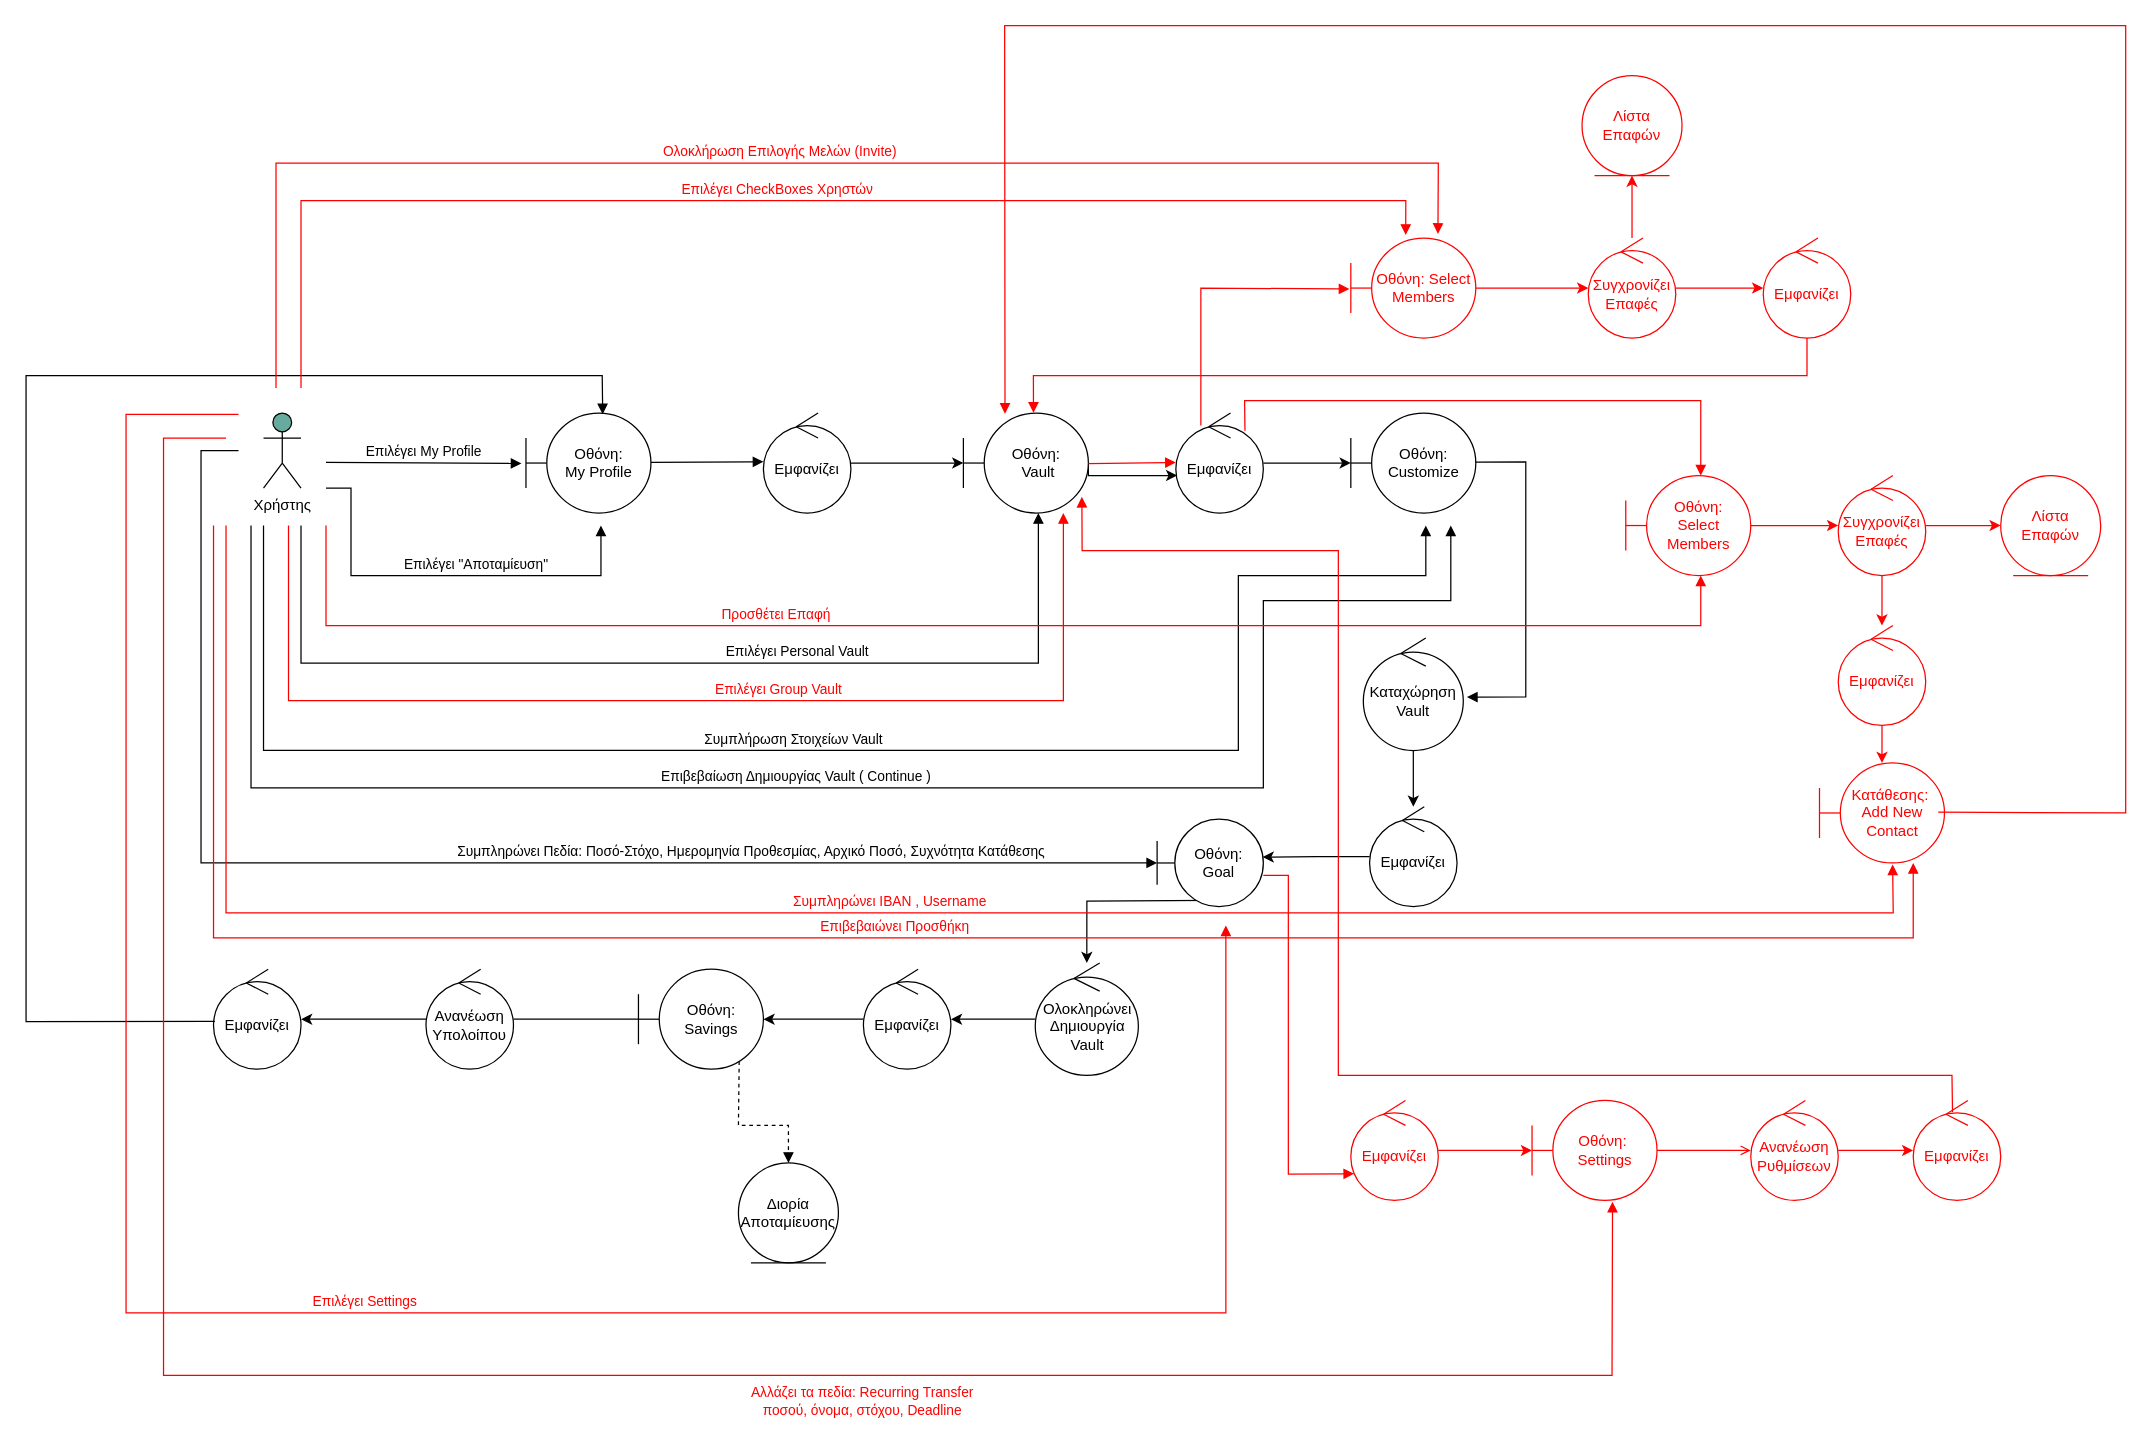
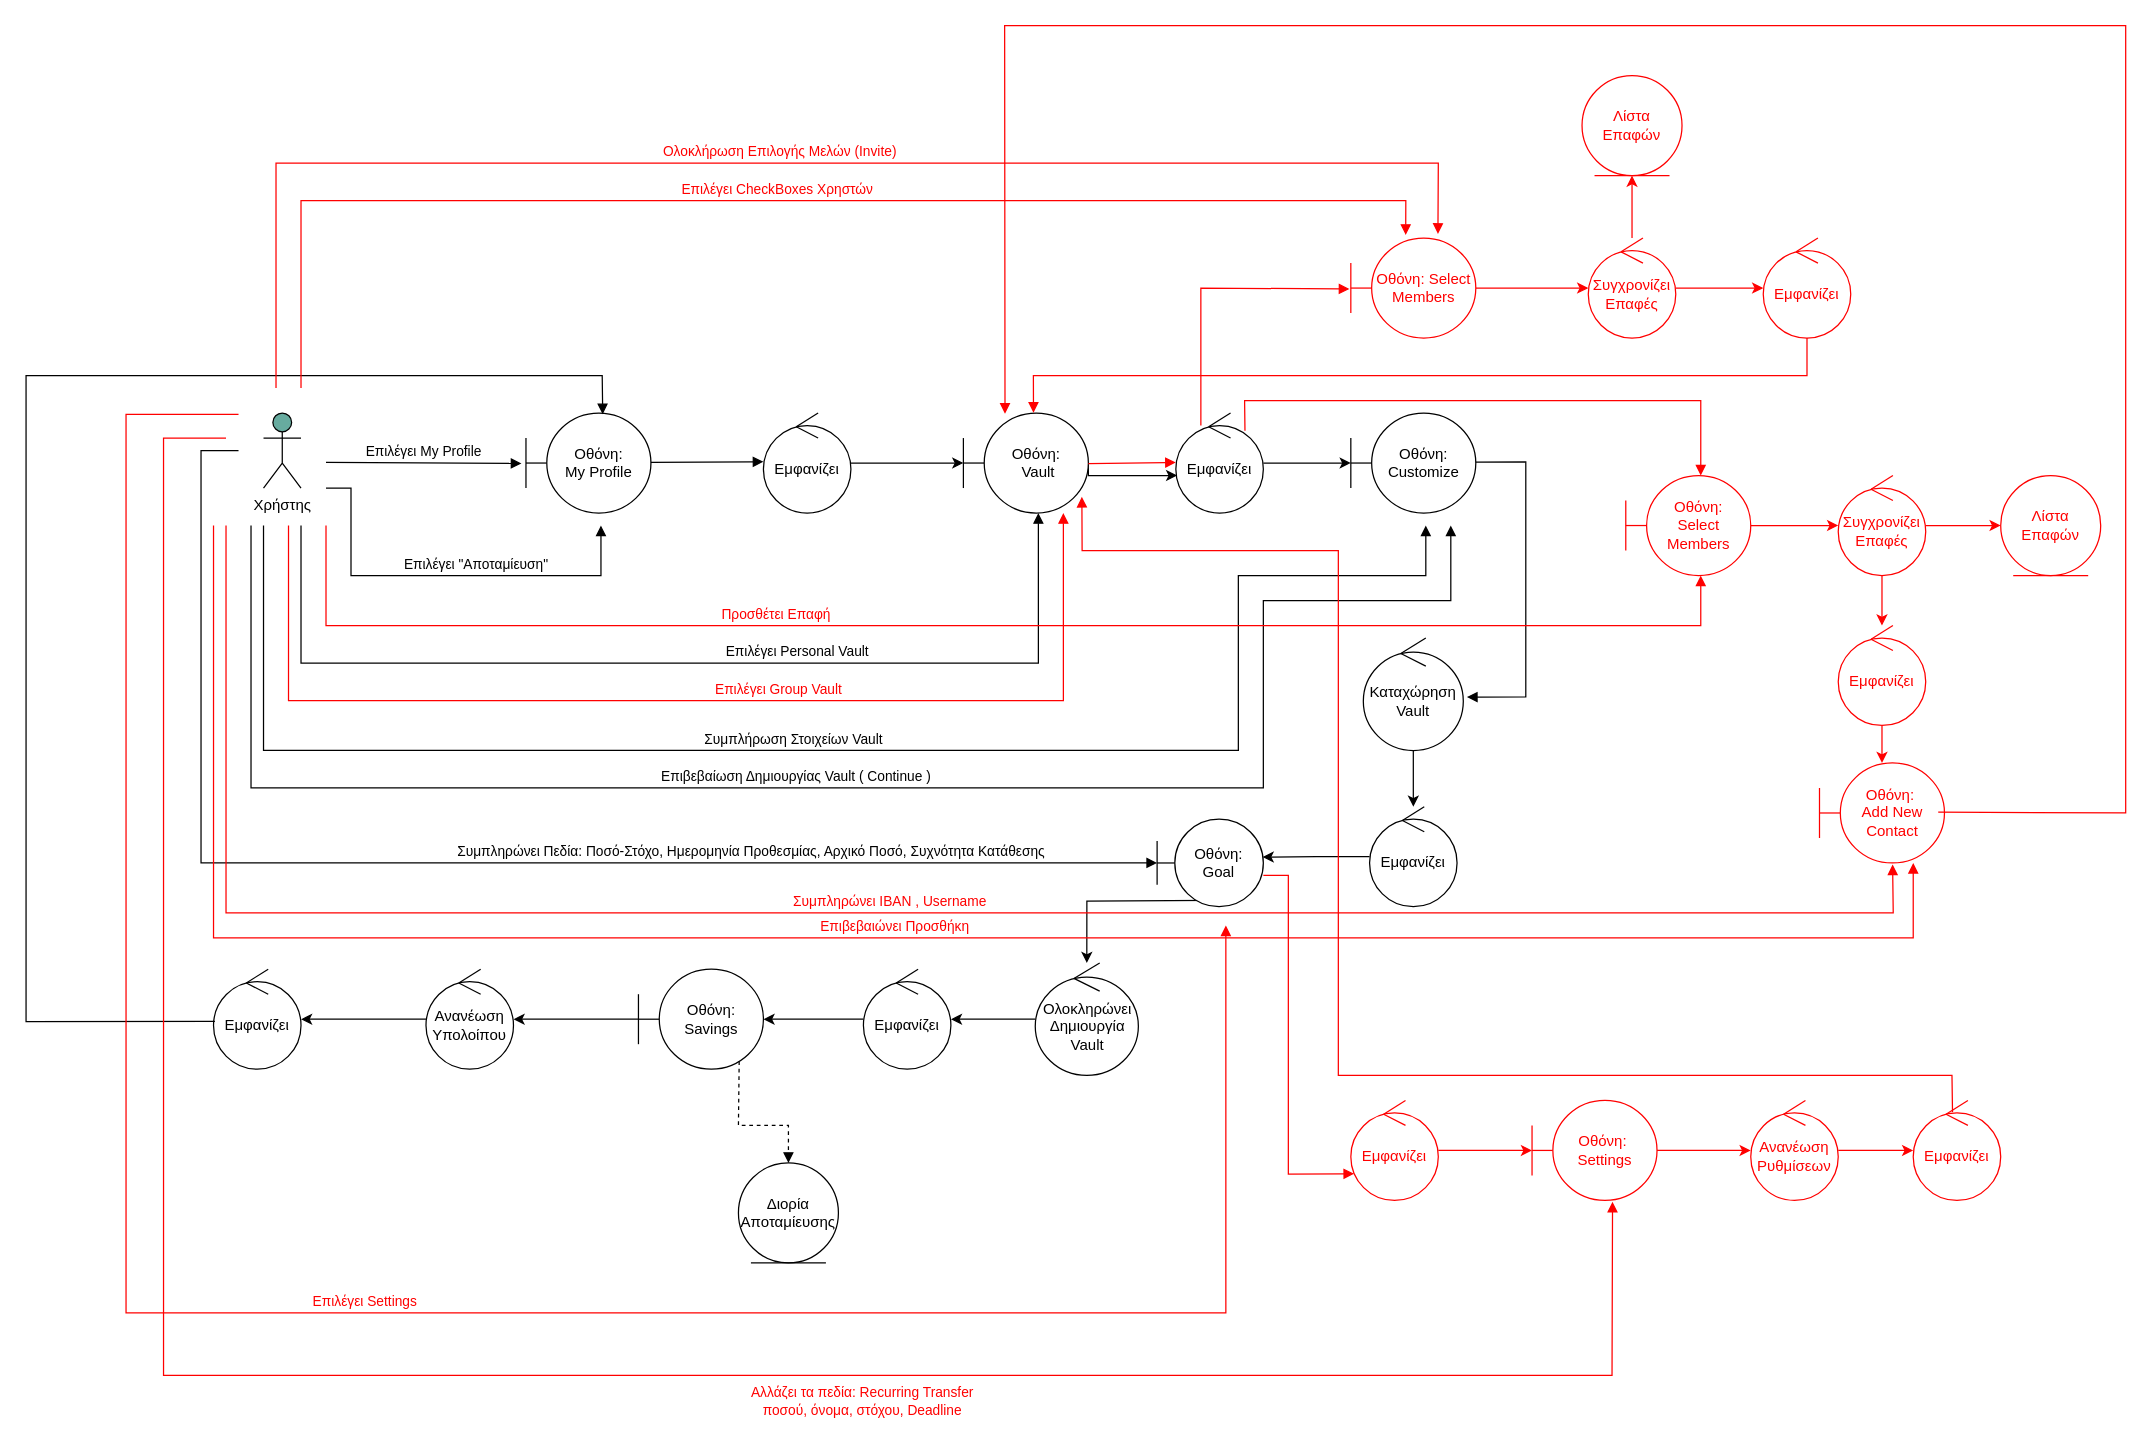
- <mxCell id="60" value="&lt;font color=&quot;#ff0000&quot;&gt;Κατάθεσης:&amp;nbsp;&lt;br&gt;Add New Contact&lt;br&gt;&lt;/font&gt;" style="shape=umlBoundary;whiteSpace=wrap;html=1;strokeColor=#FF0000;" parent="1" vertex="1"><mxGeometry x="1455" y="610" width="100" height="80" as="geometry" /></mxCell>
+ <mxCell id="60" value="&lt;font color=&quot;#ff0000&quot;&gt;Οθόνη:&amp;nbsp;&lt;br&gt;Add New Contact&lt;br&gt;&lt;/font&gt;" style="shape=umlBoundary;whiteSpace=wrap;html=1;strokeColor=#FF0000;" parent="1" vertex="1"><mxGeometry x="1455" y="610" width="100" height="80" as="geometry" /></mxCell>
- <mxCell id="29" value="" style="edgeStyle=orthogonalEdgeStyle;rounded=0;orthogonalLoop=1;jettySize=auto;html=1;endArrow=none;" parent="1" source="30" target="34" edge="1"><mxGeometry relative="1" as="geometry" /></mxCell>
+ <mxCell id="29" value="" style="edgeStyle=orthogonalEdgeStyle;rounded=0;orthogonalLoop=1;jettySize=auto;html=1;" parent="1" source="30" target="34" edge="1"><mxGeometry relative="1" as="geometry" /></mxCell>
- <mxCell id="67" value="" style="edgeStyle=orthogonalEdgeStyle;rounded=0;orthogonalLoop=1;jettySize=auto;html=1;fontColor=#FF0000;strokeColor=#FF0000;endArrow=open;" parent="1" source="68" target="70" edge="1"><mxGeometry relative="1" as="geometry" /></mxCell>
+ <mxCell id="67" value="" style="edgeStyle=orthogonalEdgeStyle;rounded=0;orthogonalLoop=1;jettySize=auto;html=1;fontColor=#FF0000;strokeColor=#FF0000;" parent="1" source="68" target="70" edge="1"><mxGeometry relative="1" as="geometry" /></mxCell>
